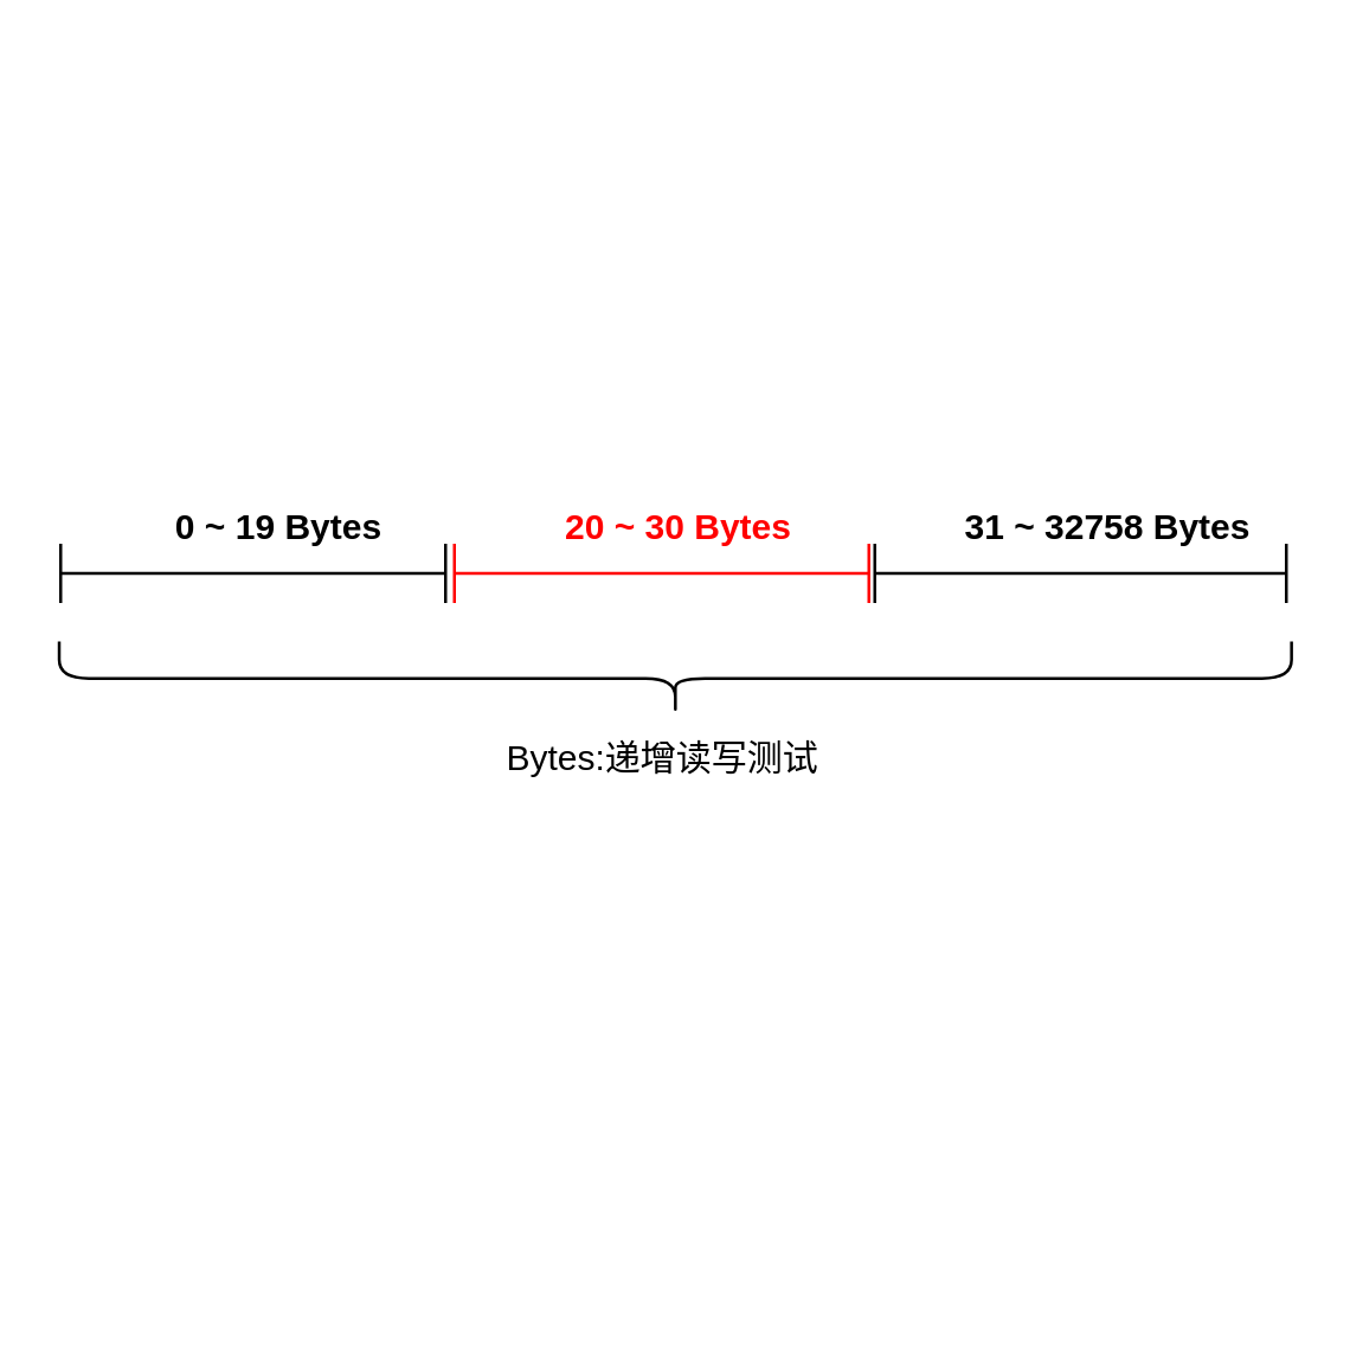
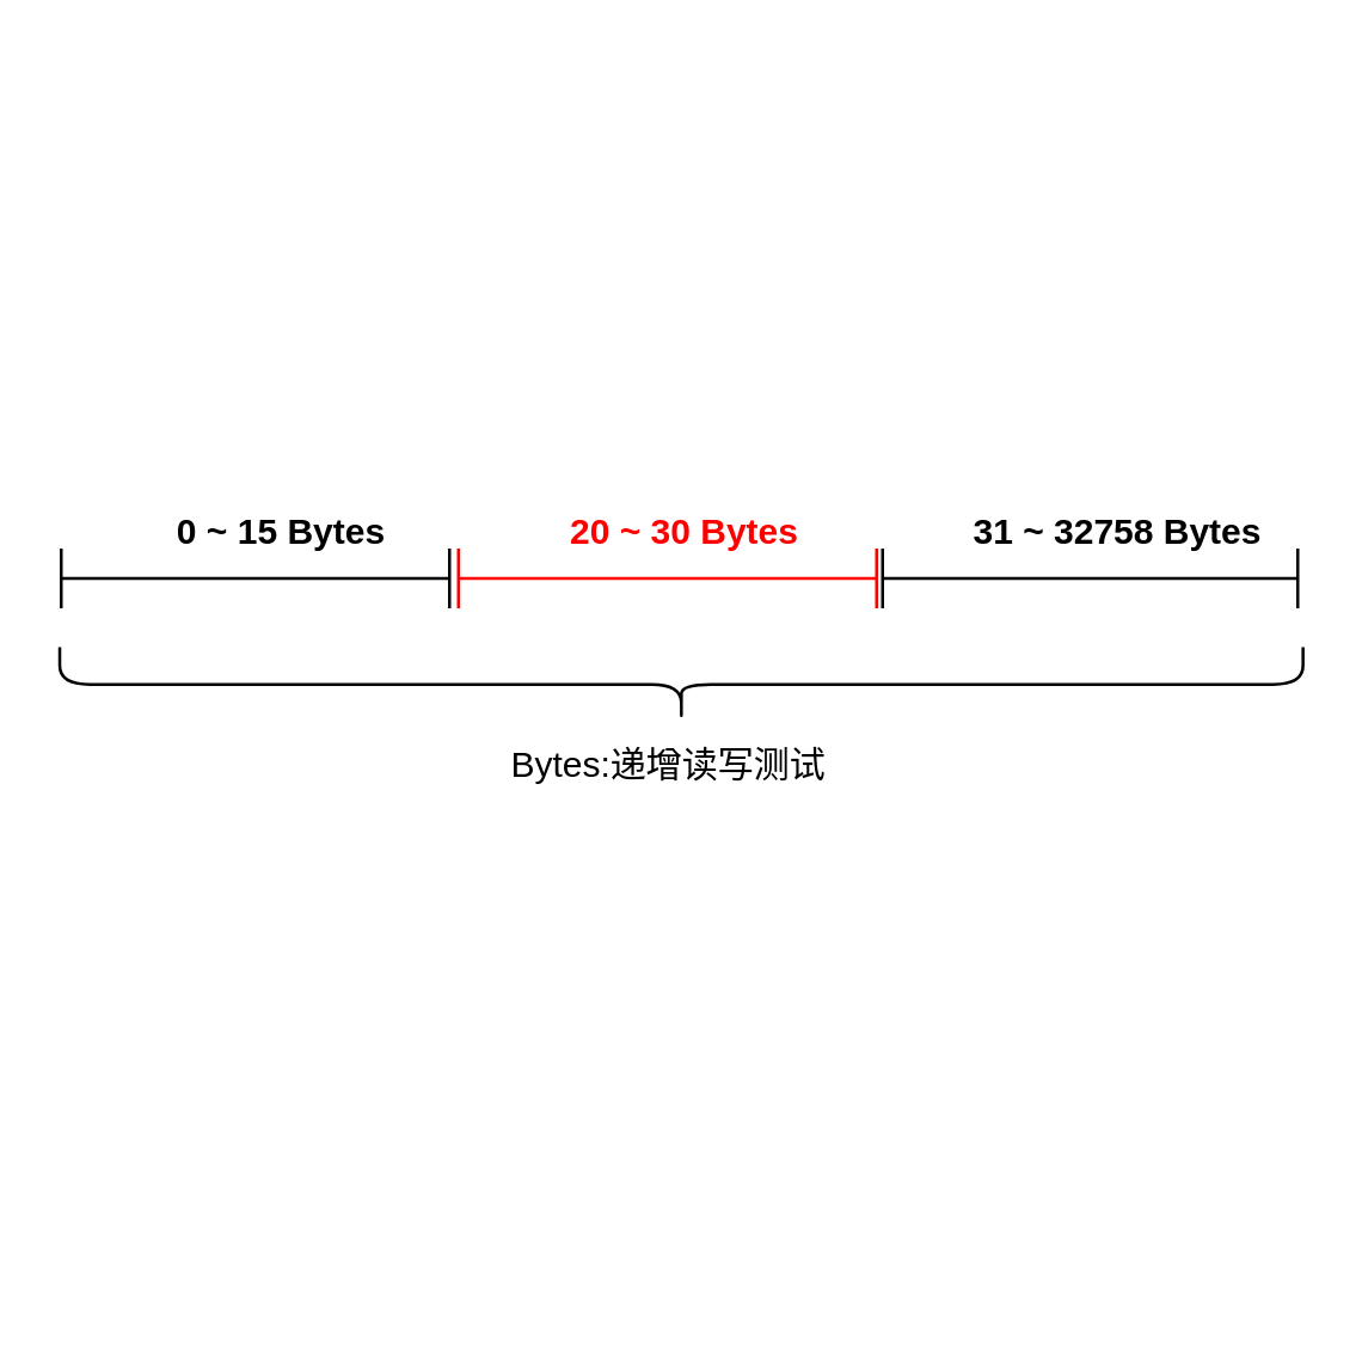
- <mxCell id="7" value="0 ~ 19 Bytes" style="text;html=1;strokeColor=none;fillColor=none;align=center;verticalAlign=middle;whiteSpace=wrap;rounded=0;fontStyle=1" vertex="1" parent="1"><mxGeometry x="44" y="168" width="100" height="20" as="geometry" /></mxCell>
+ <mxCell id="7" value="0 ~ 15 Bytes" style="text;html=1;strokeColor=none;fillColor=none;align=center;verticalAlign=middle;whiteSpace=wrap;rounded=0;fontStyle=1" vertex="1" parent="1"><mxGeometry x="44" y="168" width="100" height="20" as="geometry" /></mxCell>
